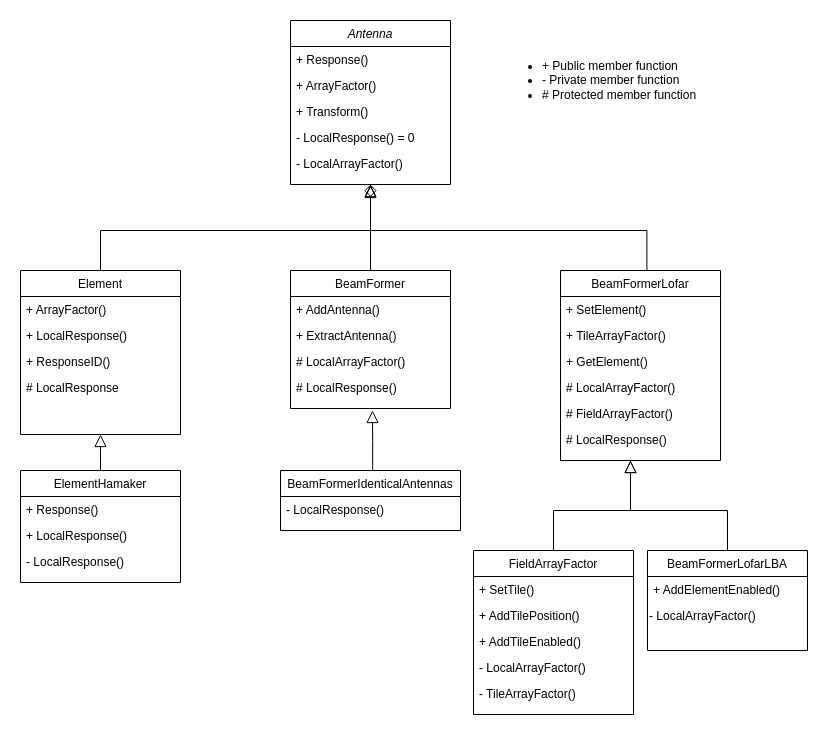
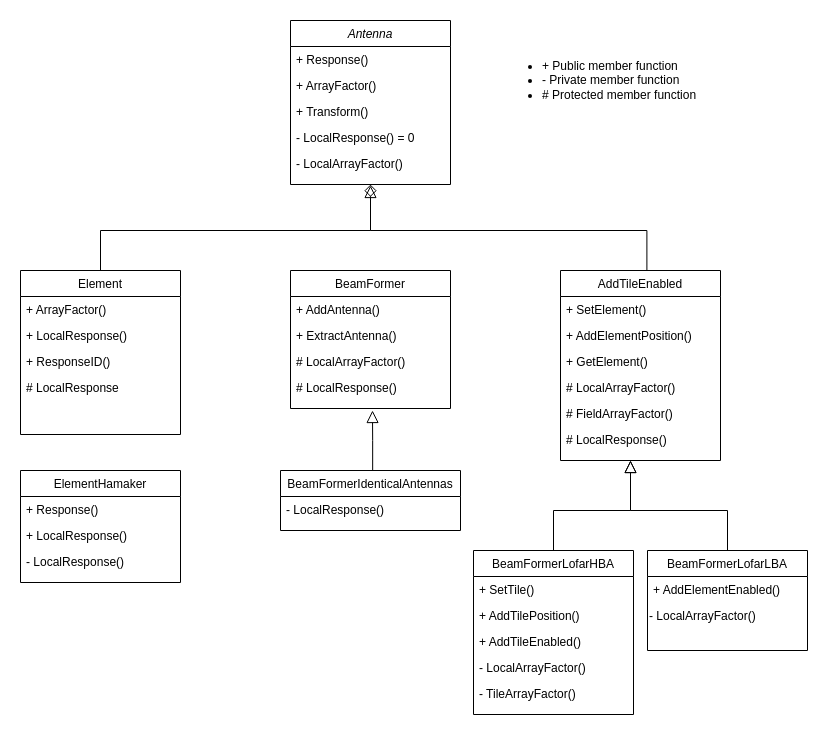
- <mxCell id="19" value="" style="endArrow=block;endSize=10;endFill=0;shadow=0;strokeWidth=1;rounded=0;edgeStyle=elbowEdgeStyle;elbow=vertical;" parent="1" source="14" target="2" edge="1"><mxGeometry width="160" relative="1" as="geometry"><mxPoint x="110" y="353" as="sourcePoint" /><mxPoint x="210" y="251" as="targetPoint" /></mxGeometry></mxCell>
- <mxCell id="21" value="BeamFormerLofar" style="swimlane;fontStyle=0;align=center;verticalAlign=top;childLayout=stackLayout;horizontal=1;startSize=26;horizontalStack=0;resizeParent=1;resizeLast=0;collapsible=1;marginBottom=0;rounded=0;shadow=0;strokeWidth=1;" parent="1" vertex="1"><mxGeometry x="560" y="270" width="160" height="190" as="geometry"><mxRectangle x="340" y="380" width="170" height="26" as="alternateBounds" /></mxGeometry></mxCell>
+ <mxCell id="21" value="AddTileEnabled" style="swimlane;fontStyle=0;align=center;verticalAlign=top;childLayout=stackLayout;horizontal=1;startSize=26;horizontalStack=0;resizeParent=1;resizeLast=0;collapsible=1;marginBottom=0;rounded=0;shadow=0;strokeWidth=1;" parent="1" vertex="1"><mxGeometry x="560" y="270" width="160" height="190" as="geometry"><mxRectangle x="340" y="380" width="170" height="26" as="alternateBounds" /></mxGeometry></mxCell>
- <mxCell id="23" value="+ TileArrayFactor()" style="text;align=left;verticalAlign=top;spacingLeft=4;spacingRight=4;overflow=hidden;rotatable=0;points=[[0,0.5],[1,0.5]];portConstraint=eastwest;" parent="21" vertex="1"><mxGeometry y="52" width="160" height="26" as="geometry" /></mxCell>
+ <mxCell id="23" value="+ AddElementPosition()" style="text;align=left;verticalAlign=top;spacingLeft=4;spacingRight=4;overflow=hidden;rotatable=0;points=[[0,0.5],[1,0.5]];portConstraint=eastwest;" parent="21" vertex="1"><mxGeometry y="52" width="160" height="26" as="geometry" /></mxCell>
- <mxCell id="45" value="" style="endArrow=block;endSize=10;endFill=0;shadow=0;strokeWidth=1;rounded=0;edgeStyle=elbowEdgeStyle;elbow=vertical;entryX=0.5;entryY=1;entryDx=0;entryDy=0;exitX=0.5;exitY=0;exitDx=0;exitDy=0;" parent="1" source="41" target="8" edge="1"><mxGeometry width="160" relative="1" as="geometry"><mxPoint x="100" y="460" as="sourcePoint" /><mxPoint x="100" y="420" as="targetPoint" /></mxGeometry></mxCell>
- <mxCell id="29" value="FieldArrayFactor" style="swimlane;fontStyle=0;align=center;verticalAlign=top;childLayout=stackLayout;horizontal=1;startSize=26;horizontalStack=0;resizeParent=1;resizeLast=0;collapsible=1;marginBottom=0;rounded=0;shadow=0;strokeWidth=1;" parent="1" vertex="1"><mxGeometry x="473" y="550" width="160" height="164" as="geometry"><mxRectangle x="340" y="380" width="170" height="26" as="alternateBounds" /></mxGeometry></mxCell>
+ <mxCell id="29" value="BeamFormerLofarHBA" style="swimlane;fontStyle=0;align=center;verticalAlign=top;childLayout=stackLayout;horizontal=1;startSize=26;horizontalStack=0;resizeParent=1;resizeLast=0;collapsible=1;marginBottom=0;rounded=0;shadow=0;strokeWidth=1;" parent="1" vertex="1"><mxGeometry x="473" y="550" width="160" height="164" as="geometry"><mxRectangle x="340" y="380" width="170" height="26" as="alternateBounds" /></mxGeometry></mxCell>
